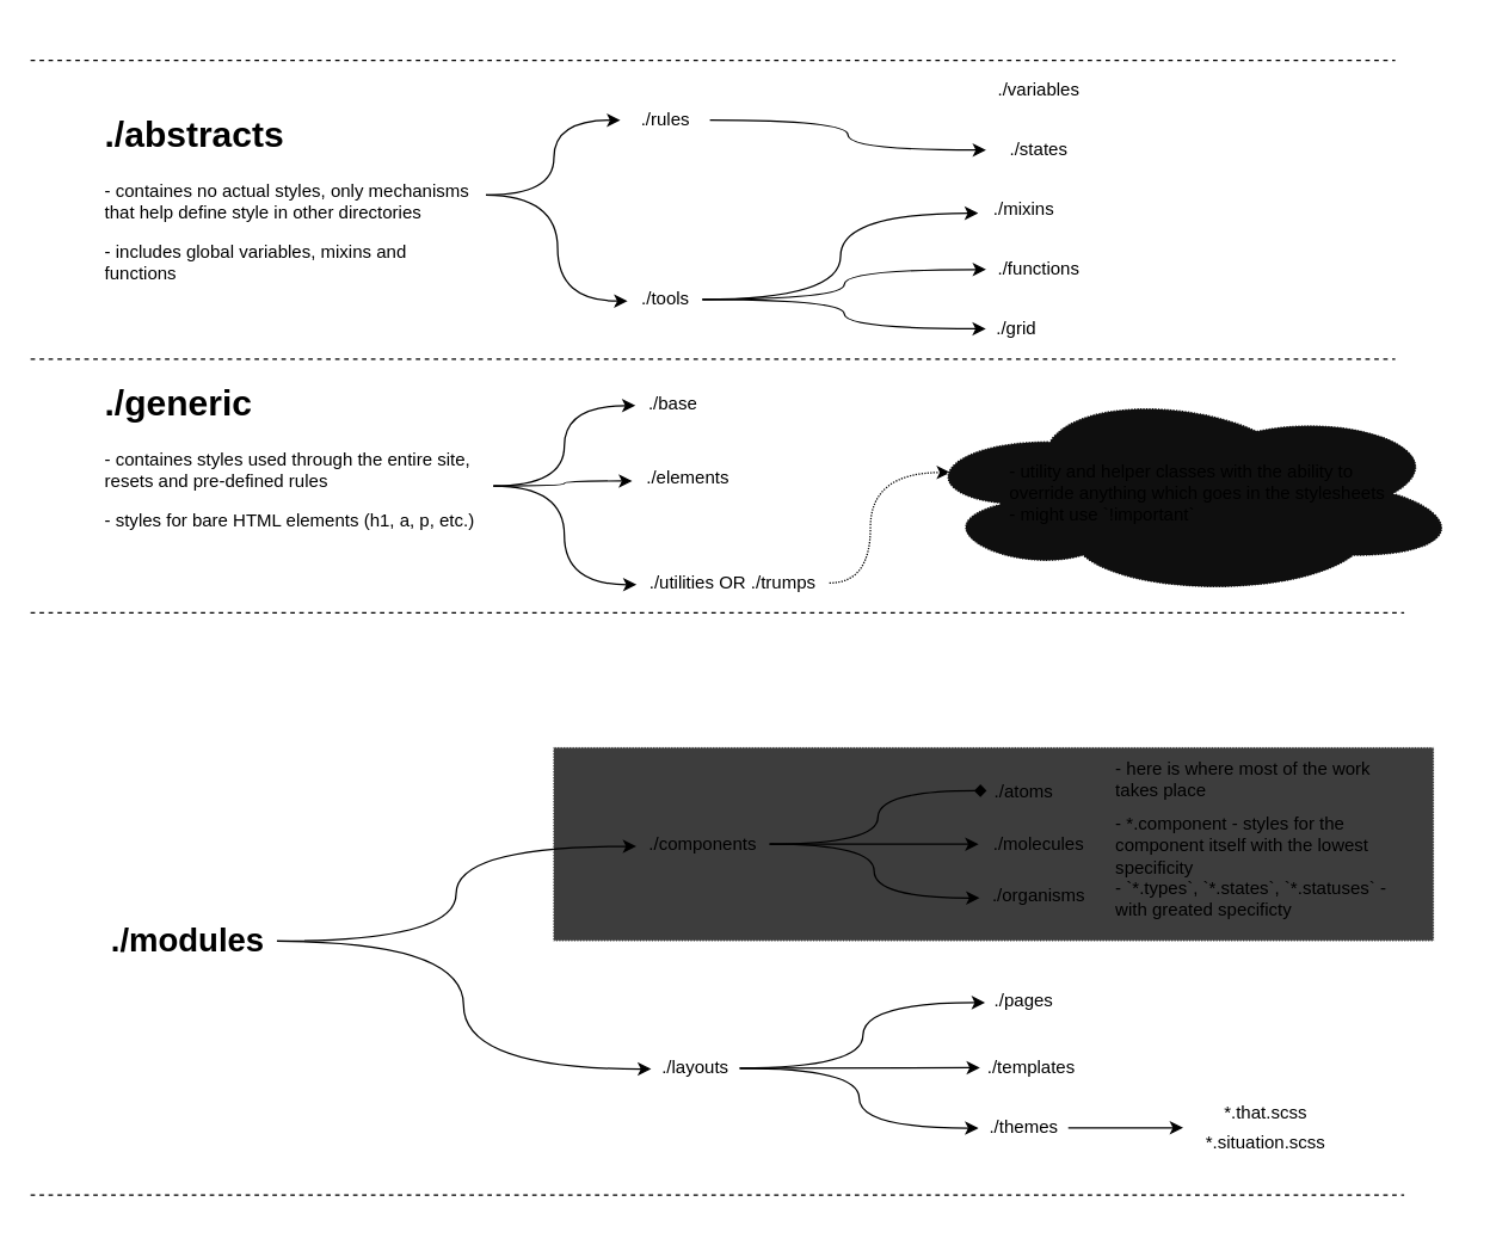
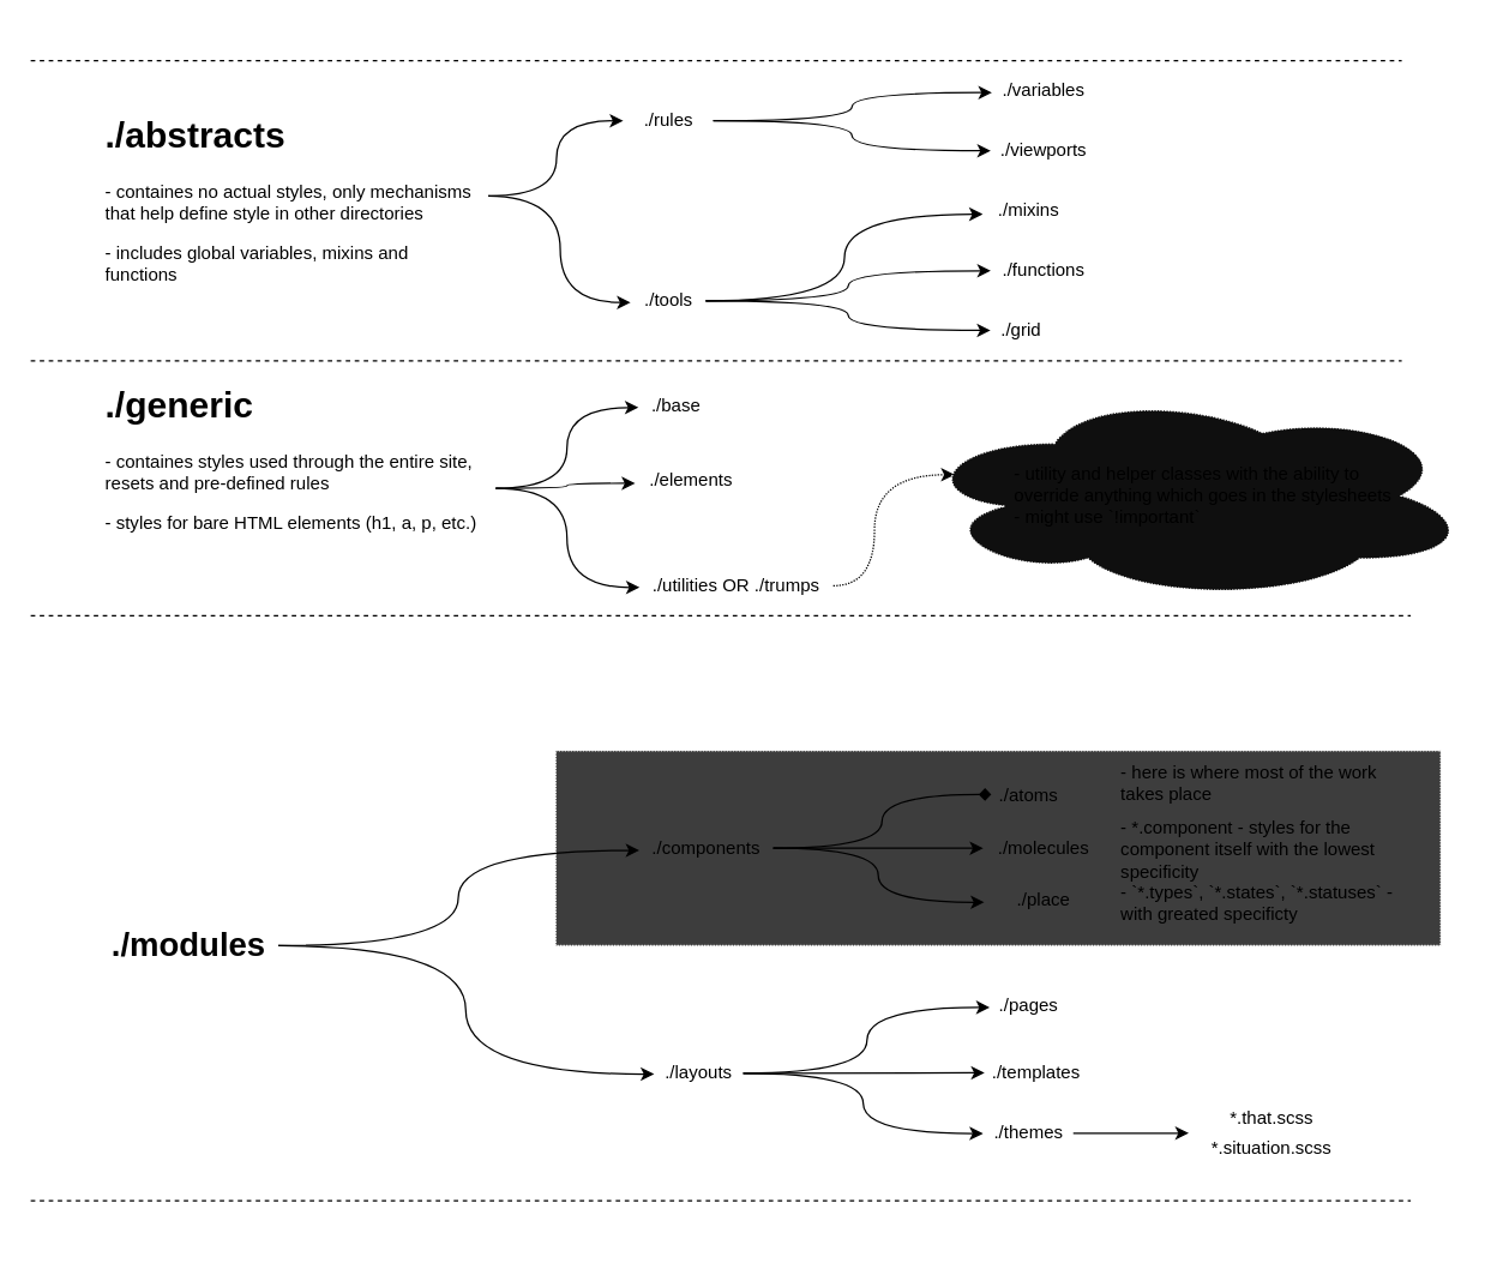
+ <mxCell id="14" style="edgeStyle=orthogonalEdgeStyle;curved=1;html=1;entryX=0.011;entryY=0.56;entryDx=0;entryDy=0;entryPerimeter=0;" parent="1" source="16" target="34" edge="1"><mxGeometry relative="1" as="geometry" /></mxCell>
- <mxCell id="35" value="./states" style="text;html=1;align=center;verticalAlign=middle;resizable=0;points=[];autosize=1;strokeColor=none;fillColor=none;" parent="1" vertex="1"><mxGeometry x="660" y="90" width="70" height="20" as="geometry" /></mxCell>
+ <mxCell id="35" value="./viewports" style="text;html=1;align=center;verticalAlign=middle;resizable=0;points=[];autosize=1;strokeColor=none;fillColor=none;" parent="1" vertex="1"><mxGeometry x="660" y="90" width="70" height="20" as="geometry" /></mxCell>
- <mxCell id="41" value="./organisms" style="text;html=1;align=center;verticalAlign=middle;resizable=0;points=[];autosize=1;strokeColor=none;fillColor=none;" parent="1" vertex="1"><mxGeometry x="655" y="590" width="80" height="20" as="geometry" /></mxCell>
+ <mxCell id="41" value="./place" style="text;html=1;align=center;verticalAlign=middle;resizable=0;points=[];autosize=1;strokeColor=none;fillColor=none;" parent="1" vertex="1"><mxGeometry x="655" y="590" width="80" height="20" as="geometry" /></mxCell>
